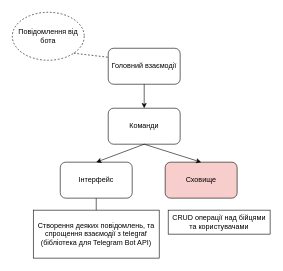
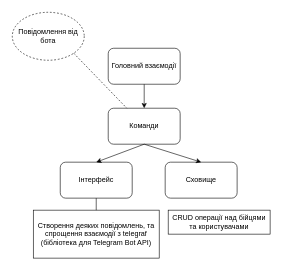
- <mxCell id="13" value="" style="endArrow=none;dashed=1;html=1;entryX=0;entryY=0.25;entryDx=0;entryDy=0;exitX=1;exitY=1;exitDx=0;exitDy=0;" edge="1" parent="1" source="12" target="2"><mxGeometry width="50" height="50" relative="1" as="geometry"><mxPoint x="20" y="210" as="sourcePoint" /><mxPoint x="70" y="160" as="targetPoint" /></mxGeometry></mxCell>
+ <mxCell id="13" value="" style="endArrow=none;dashed=1;html=1;exitX=1;exitY=1;exitDx=0;exitDy=0;" edge="1" parent="1" source="12" target="3"><mxGeometry width="50" height="50" relative="1" as="geometry"><mxPoint x="20" y="210" as="sourcePoint" /><mxPoint x="70" y="160" as="targetPoint" /></mxGeometry></mxCell>
- <mxCell id="4" value="Сховище" style="rounded=1;whiteSpace=wrap;html=1;fillColor=#f8cecc;" vertex="1" parent="1"><mxGeometry x="275" y="270" width="120" height="60" as="geometry" /></mxCell>
+ <mxCell id="4" value="Сховище" style="rounded=1;whiteSpace=wrap;html=1;" vertex="1" parent="1"><mxGeometry x="275" y="270" width="120" height="60" as="geometry" /></mxCell>
